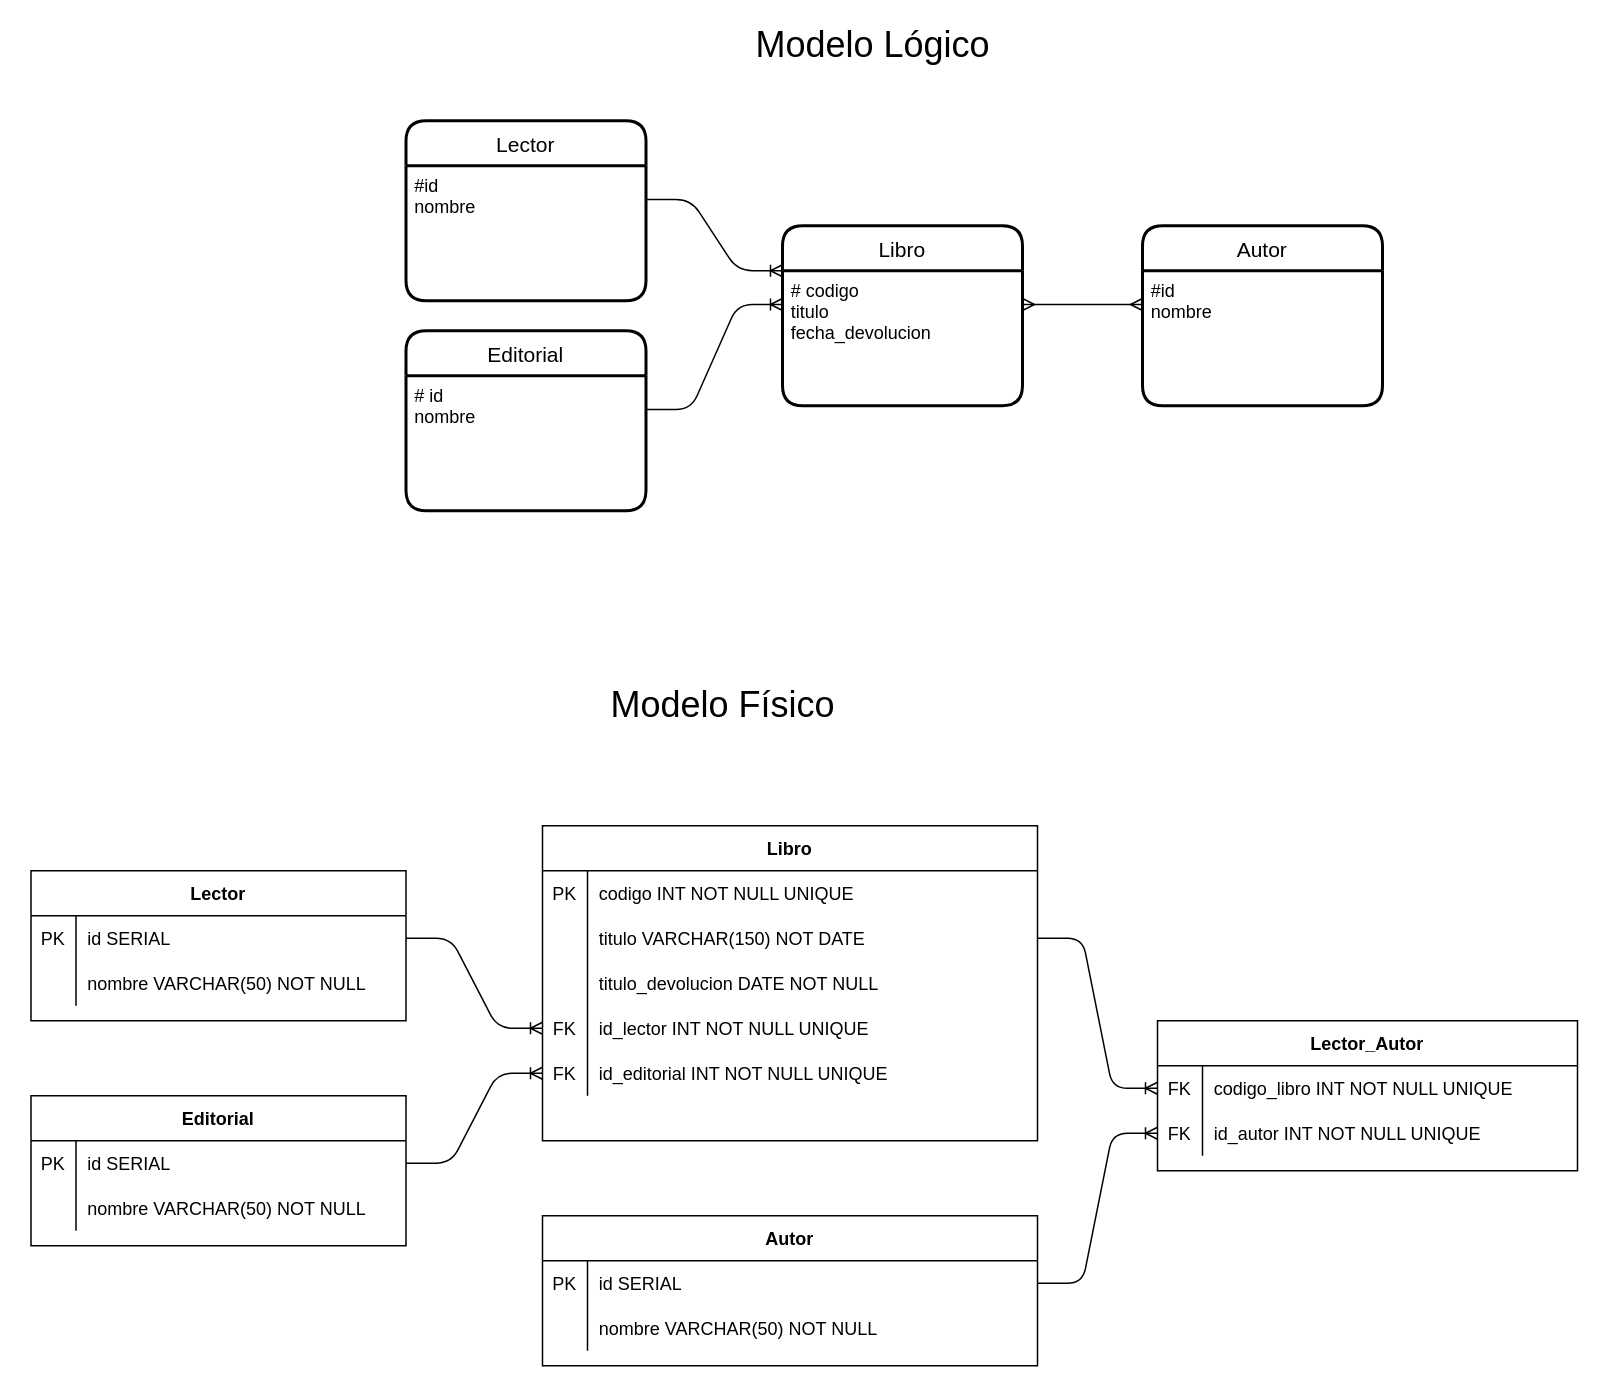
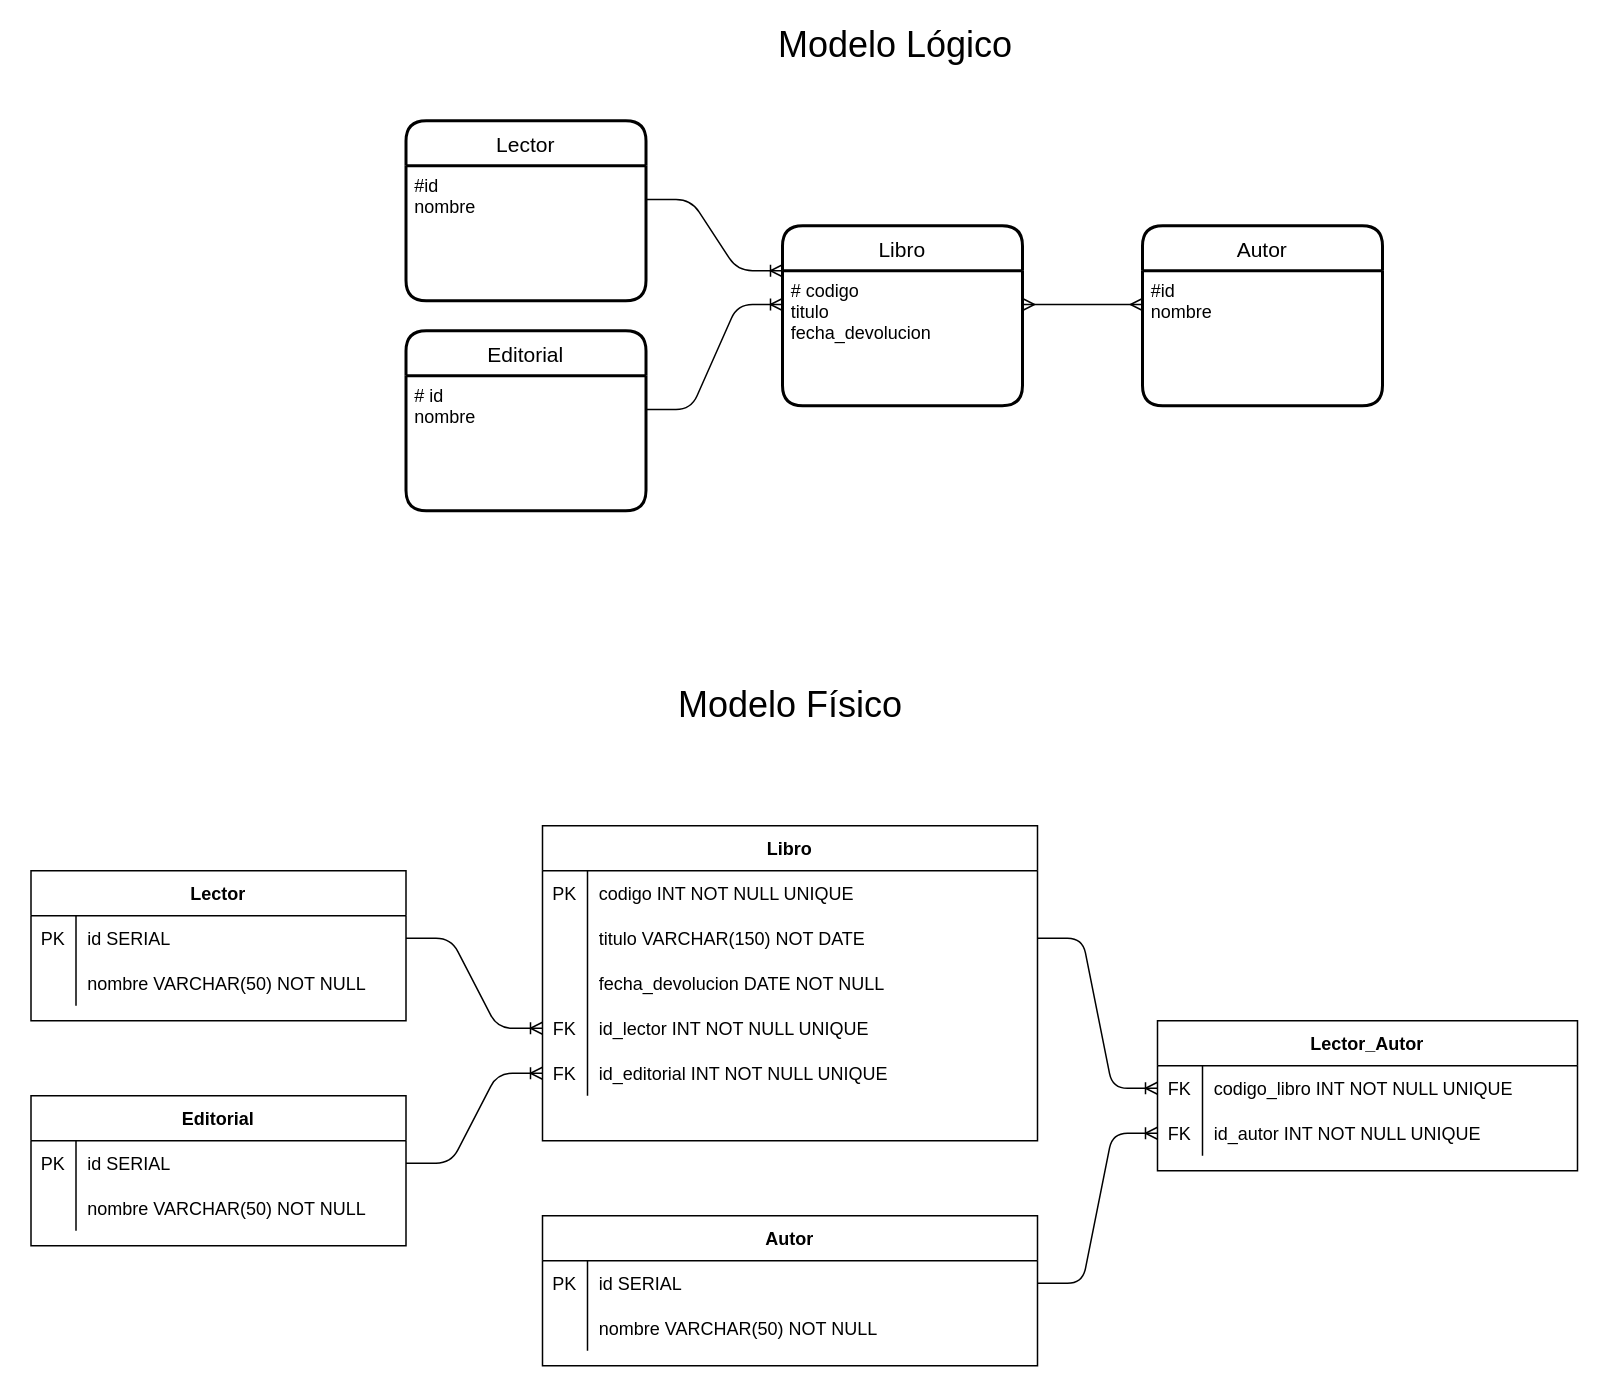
- <mxCell id="2" value="&lt;font style=&quot;font-size: 24px&quot;&gt;Modelo Lógico&lt;/font&gt;" style="text;html=1;align=center;verticalAlign=middle;resizable=0;points=[];autosize=1;" vertex="1" parent="1"><mxGeometry x="496" y="20" width="170" height="20" as="geometry" /></mxCell>
+ <mxCell id="2" value="&lt;font style=&quot;font-size: 24px&quot;&gt;Modelo Lógico&lt;/font&gt;" style="text;html=1;align=center;verticalAlign=middle;resizable=0;points=[];autosize=1;" vertex="1" parent="1"><mxGeometry x="511" y="20" width="170" height="20" as="geometry" /></mxCell>
- <mxCell id="3" value="&lt;font style=&quot;font-size: 24px&quot;&gt;Modelo Físico&lt;/font&gt;" style="text;html=1;align=center;verticalAlign=middle;resizable=0;points=[];autosize=1;" vertex="1" parent="1"><mxGeometry x="401" y="460" width="160" height="20" as="geometry" /></mxCell>
+ <mxCell id="3" value="&lt;font style=&quot;font-size: 24px&quot;&gt;Modelo Físico&lt;/font&gt;" style="text;html=1;align=center;verticalAlign=middle;resizable=0;points=[];autosize=1;" vertex="1" parent="1"><mxGeometry x="446" y="460" width="160" height="20" as="geometry" /></mxCell>
- <mxCell id="24" value="titulo_devolucion DATE NOT NULL" style="shape=partialRectangle;overflow=hidden;connectable=0;fillColor=none;top=0;left=0;bottom=0;right=0;align=left;spacingLeft=6;" vertex="1" parent="22"><mxGeometry x="30" width="300" height="30" as="geometry" /></mxCell>
+ <mxCell id="24" value="fecha_devolucion DATE NOT NULL" style="shape=partialRectangle;overflow=hidden;connectable=0;fillColor=none;top=0;left=0;bottom=0;right=0;align=left;spacingLeft=6;" vertex="1" parent="22"><mxGeometry x="30" width="300" height="30" as="geometry" /></mxCell>
